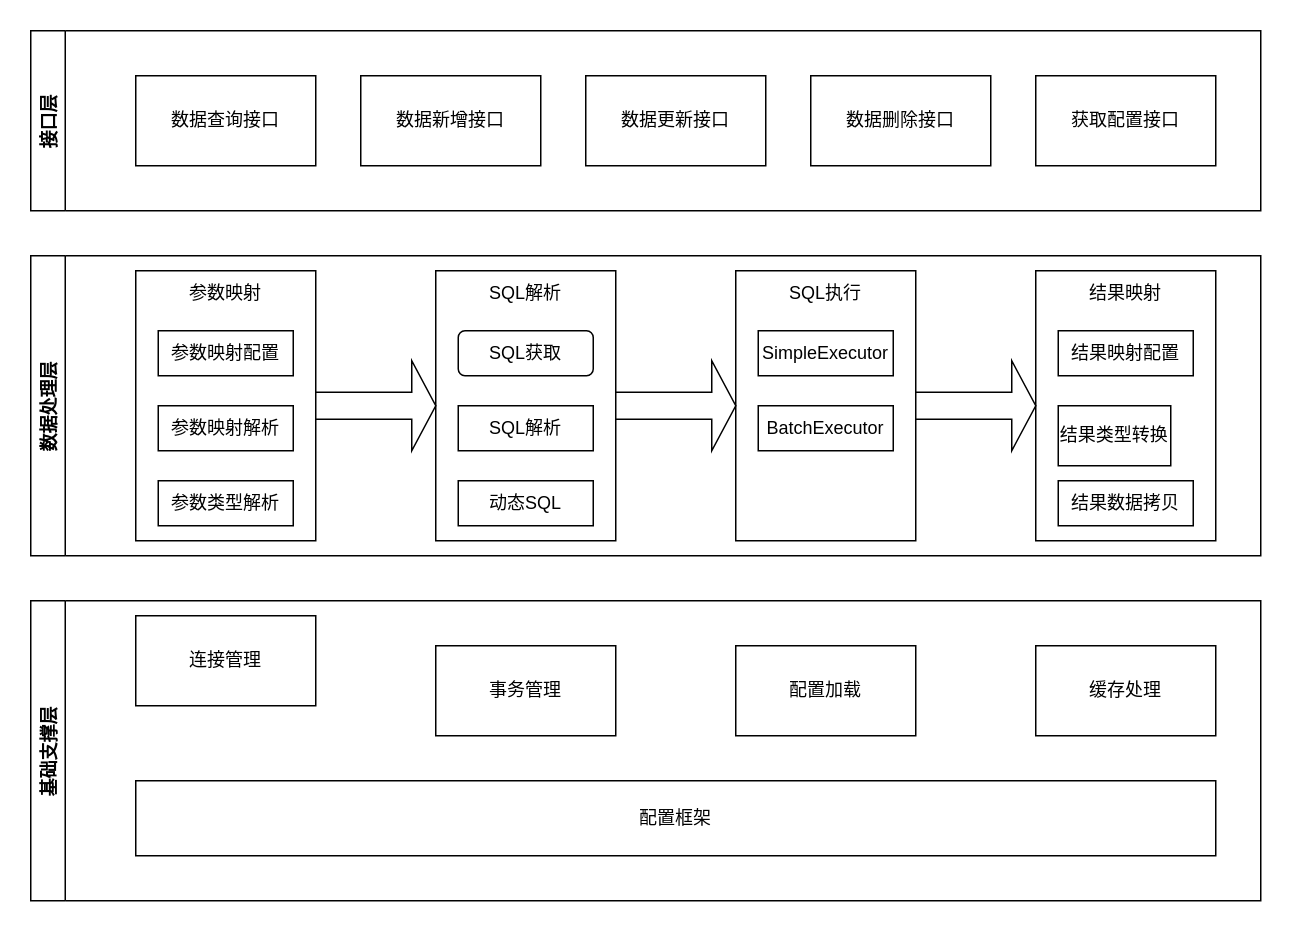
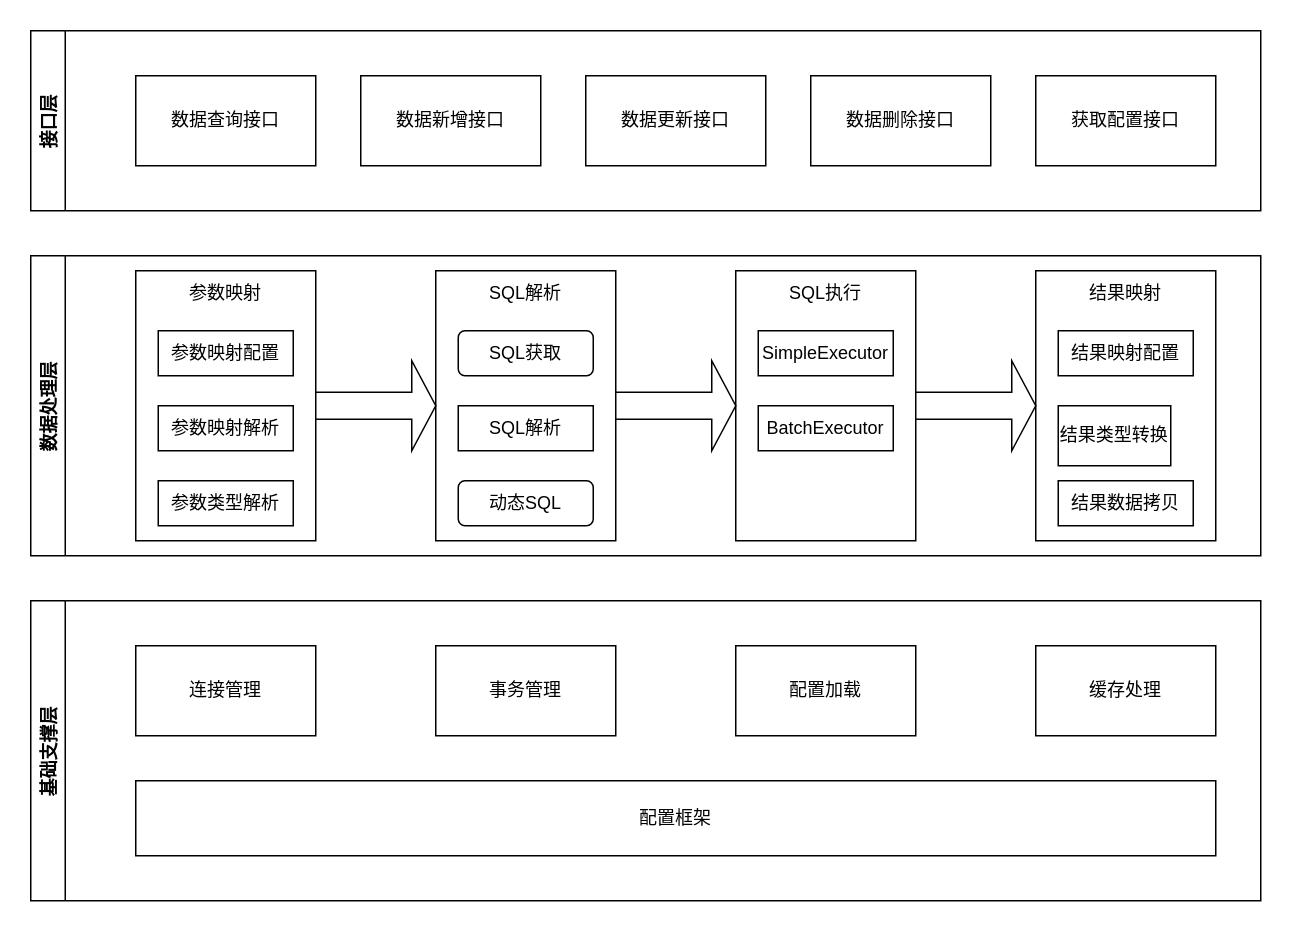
- <mxCell id="18" value="动态SQL" style="rounded=0;whiteSpace=wrap;html=1;" vertex="1" parent="8"><mxGeometry x="285" y="150" width="90" height="30" as="geometry" /></mxCell>
+ <mxCell id="18" value="动态SQL" style="whiteSpace=wrap;html=1;rounded=1;" vertex="1" parent="8"><mxGeometry x="285" y="150" width="90" height="30" as="geometry" /></mxCell>
- <mxCell id="33" value="连接管理" style="rounded=0;whiteSpace=wrap;html=1;" vertex="1" parent="31"><mxGeometry x="70" y="10" width="120" height="60" as="geometry" /></mxCell>
+ <mxCell id="33" value="连接管理" style="rounded=0;whiteSpace=wrap;html=1;" vertex="1" parent="31"><mxGeometry x="70" y="30" width="120" height="60" as="geometry" /></mxCell>
